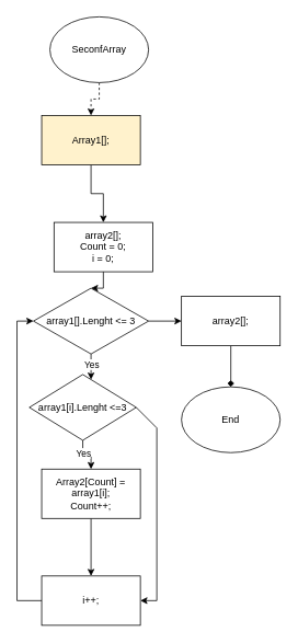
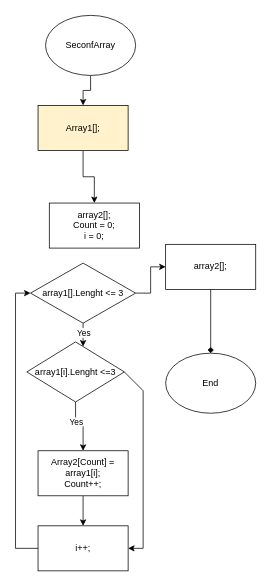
- <mxCell id="2" value="" style="edgeStyle=orthogonalEdgeStyle;rounded=0;orthogonalLoop=1;jettySize=auto;html=1;dashed=1;" edge="1" parent="1" source="3" target="5"><mxGeometry relative="1" as="geometry" /></mxCell>
+ <mxCell id="2" value="" style="edgeStyle=orthogonalEdgeStyle;rounded=0;orthogonalLoop=1;jettySize=auto;html=1;" edge="1" parent="1" source="3" target="5"><mxGeometry relative="1" as="geometry" /></mxCell>
- <mxCell id="6" value="" style="edgeStyle=orthogonalEdgeStyle;rounded=0;orthogonalLoop=1;jettySize=auto;html=1;" edge="1" parent="1" source="7" target="11"><mxGeometry relative="1" as="geometry" /></mxCell>
- <mxCell id="19" value="array2[];" style="rounded=0;whiteSpace=wrap;html=1;" vertex="1" parent="1"><mxGeometry x="220" y="360" width="120" height="60" as="geometry" /></mxCell>
+ <mxCell id="19" value="array2[];" style="rounded=0;whiteSpace=wrap;html=1;" vertex="1" parent="1"><mxGeometry x="220" y="325" width="120" height="60" as="geometry" /></mxCell>
- <mxCell id="16" value="Array2[Count] = array1[i];&lt;br&gt;Count++;" style="rounded=0;whiteSpace=wrap;html=1;" vertex="1" parent="1"><mxGeometry x="50" y="570" width="120" height="60" as="geometry" /></mxCell>
+ <mxCell id="16" value="Array2[Count] = array1[i];&lt;br&gt;Count++;" style="rounded=0;whiteSpace=wrap;html=1;" vertex="1" parent="1"><mxGeometry x="50" y="600" width="120" height="60" as="geometry" /></mxCell>
